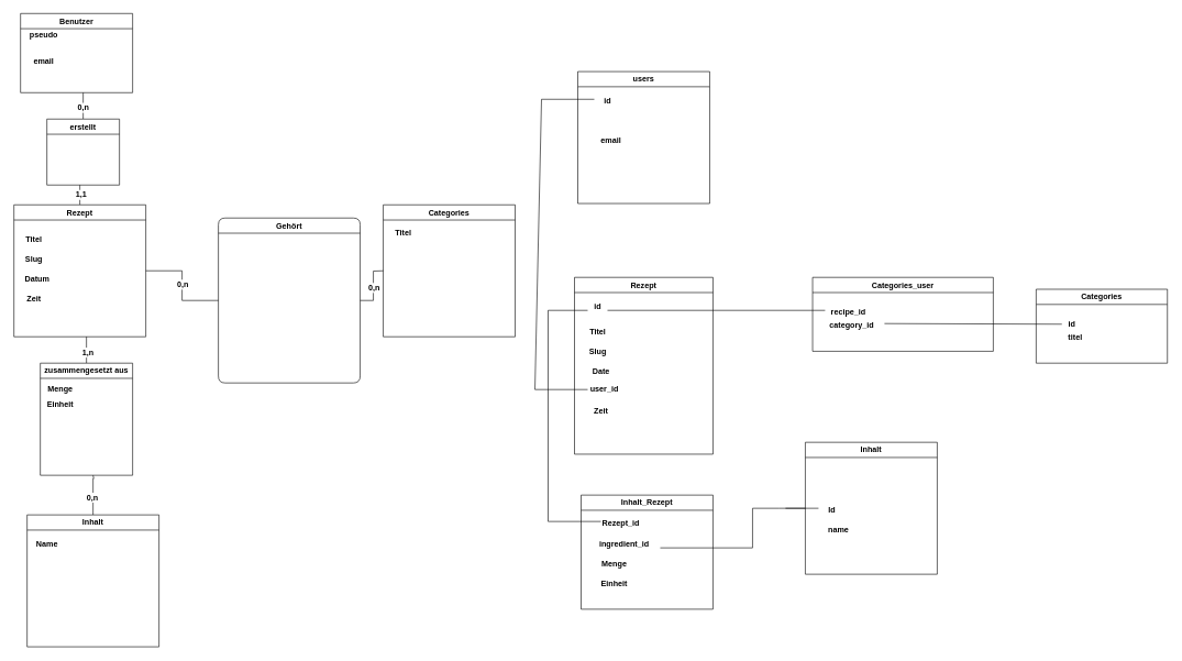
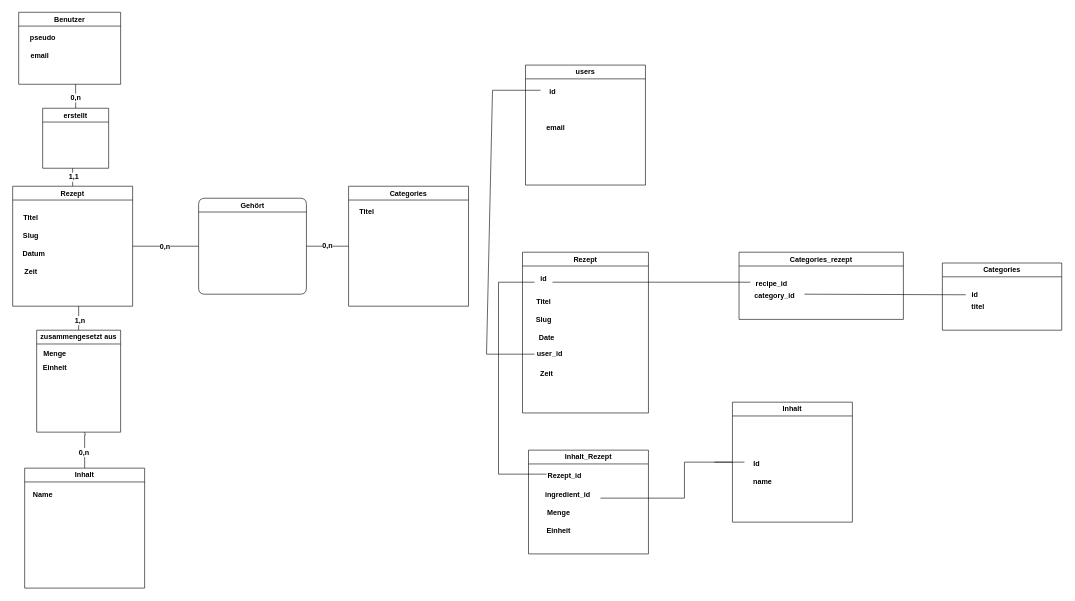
- <mxCell id="26" value="pseudo" style="text;html=1;align=center;verticalAlign=middle;resizable=0;points=[];autosize=1;strokeColor=none;fillColor=none;fontFamily=Helvetica;fontSize=12;fontColor=default;fontStyle=1;" vertex="1" parent="1"><mxGeometry x="35" y="38" width="60" height="30" as="geometry" /></mxCell>
+ <mxCell id="26" value="pseudo" style="text;html=1;align=center;verticalAlign=middle;resizable=0;points=[];autosize=1;strokeColor=none;fillColor=none;fontFamily=Helvetica;fontSize=12;fontColor=default;fontStyle=1;" vertex="1" parent="1"><mxGeometry x="40" y="48" width="60" height="30" as="geometry" /></mxCell>
- <mxCell id="50" value="Categories_user" style="swimlane;whiteSpace=wrap;html=1;strokeColor=default;align=center;verticalAlign=middle;fontFamily=Helvetica;fontSize=12;fontColor=default;fontStyle=1;fillColor=default;startSize=23;" vertex="1" parent="1"><mxGeometry x="1231" y="420" width="274" height="112" as="geometry" /></mxCell>
+ <mxCell id="50" value="Categories_rezept" style="swimlane;whiteSpace=wrap;html=1;strokeColor=default;align=center;verticalAlign=middle;fontFamily=Helvetica;fontSize=12;fontColor=default;fontStyle=1;fillColor=default;startSize=23;" vertex="1" parent="1"><mxGeometry x="1231" y="420" width="274" height="112" as="geometry" /></mxCell>
- <mxCell id="5" value="Gehört" style="swimlane;whiteSpace=wrap;html=1;strokeColor=default;align=center;verticalAlign=middle;fontFamily=Helvetica;fontSize=12;fontColor=default;fontStyle=1;fillColor=default;startSize=23;rounded=1;" vertex="1" parent="1"><mxGeometry x="330" y="330" width="215" height="250" as="geometry" /></mxCell>
+ <mxCell id="5" value="Gehört" style="swimlane;whiteSpace=wrap;html=1;strokeColor=default;align=center;verticalAlign=middle;fontFamily=Helvetica;fontSize=12;fontColor=default;fontStyle=1;fillColor=default;startSize=23;rounded=1;" vertex="1" parent="1"><mxGeometry x="330" y="330" width="179.75" height="160" as="geometry" /></mxCell>
